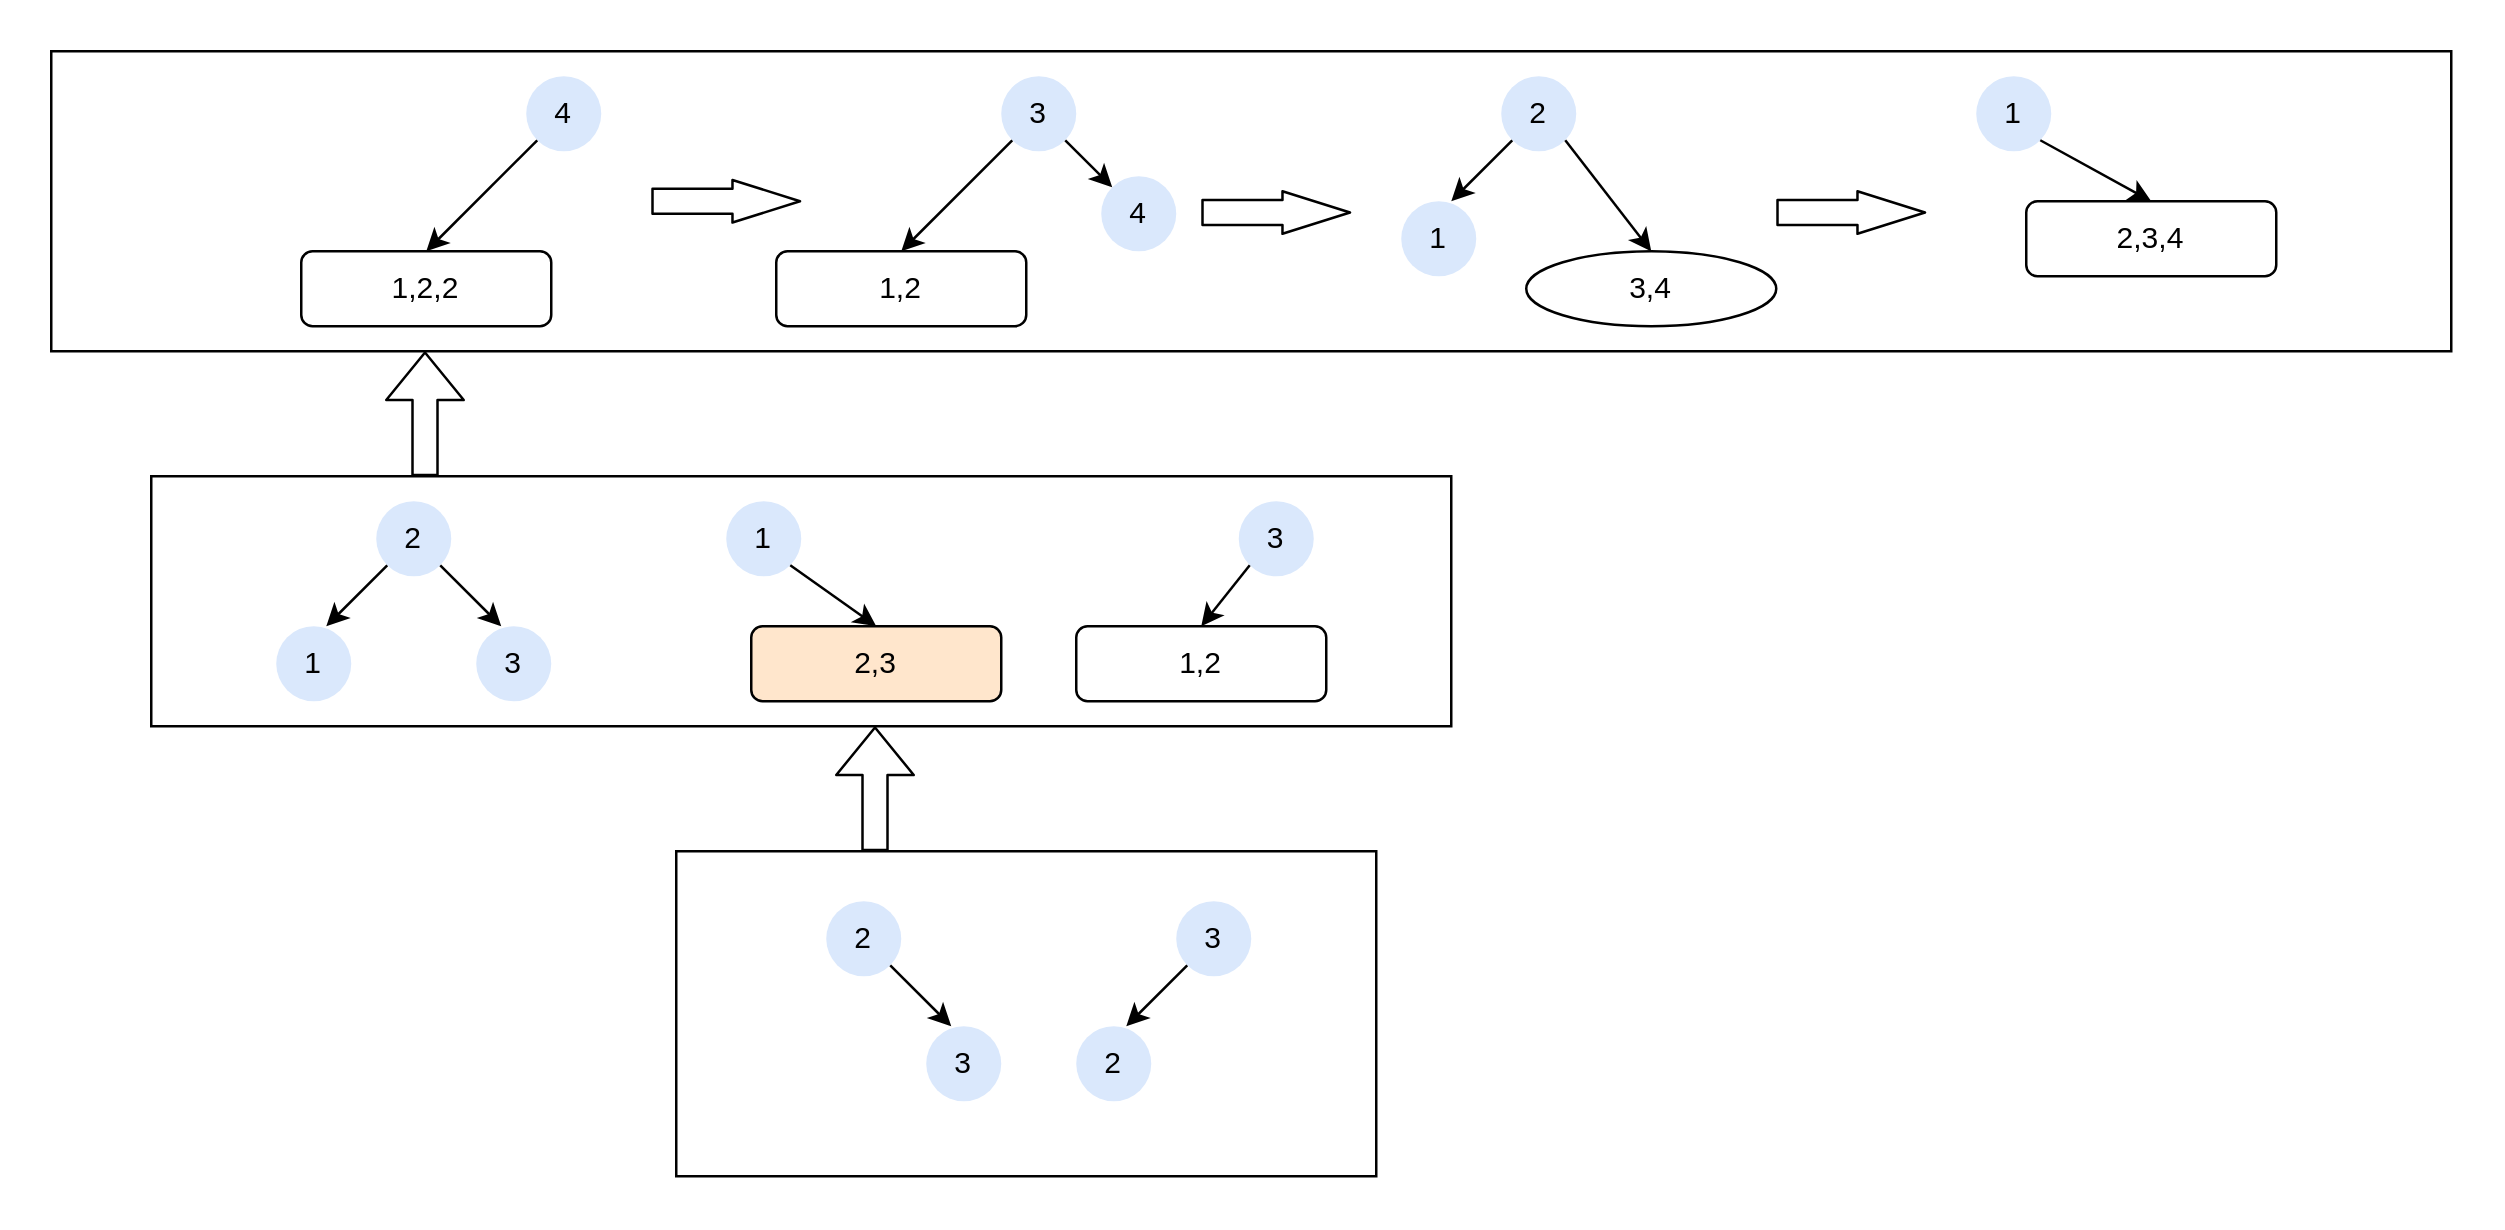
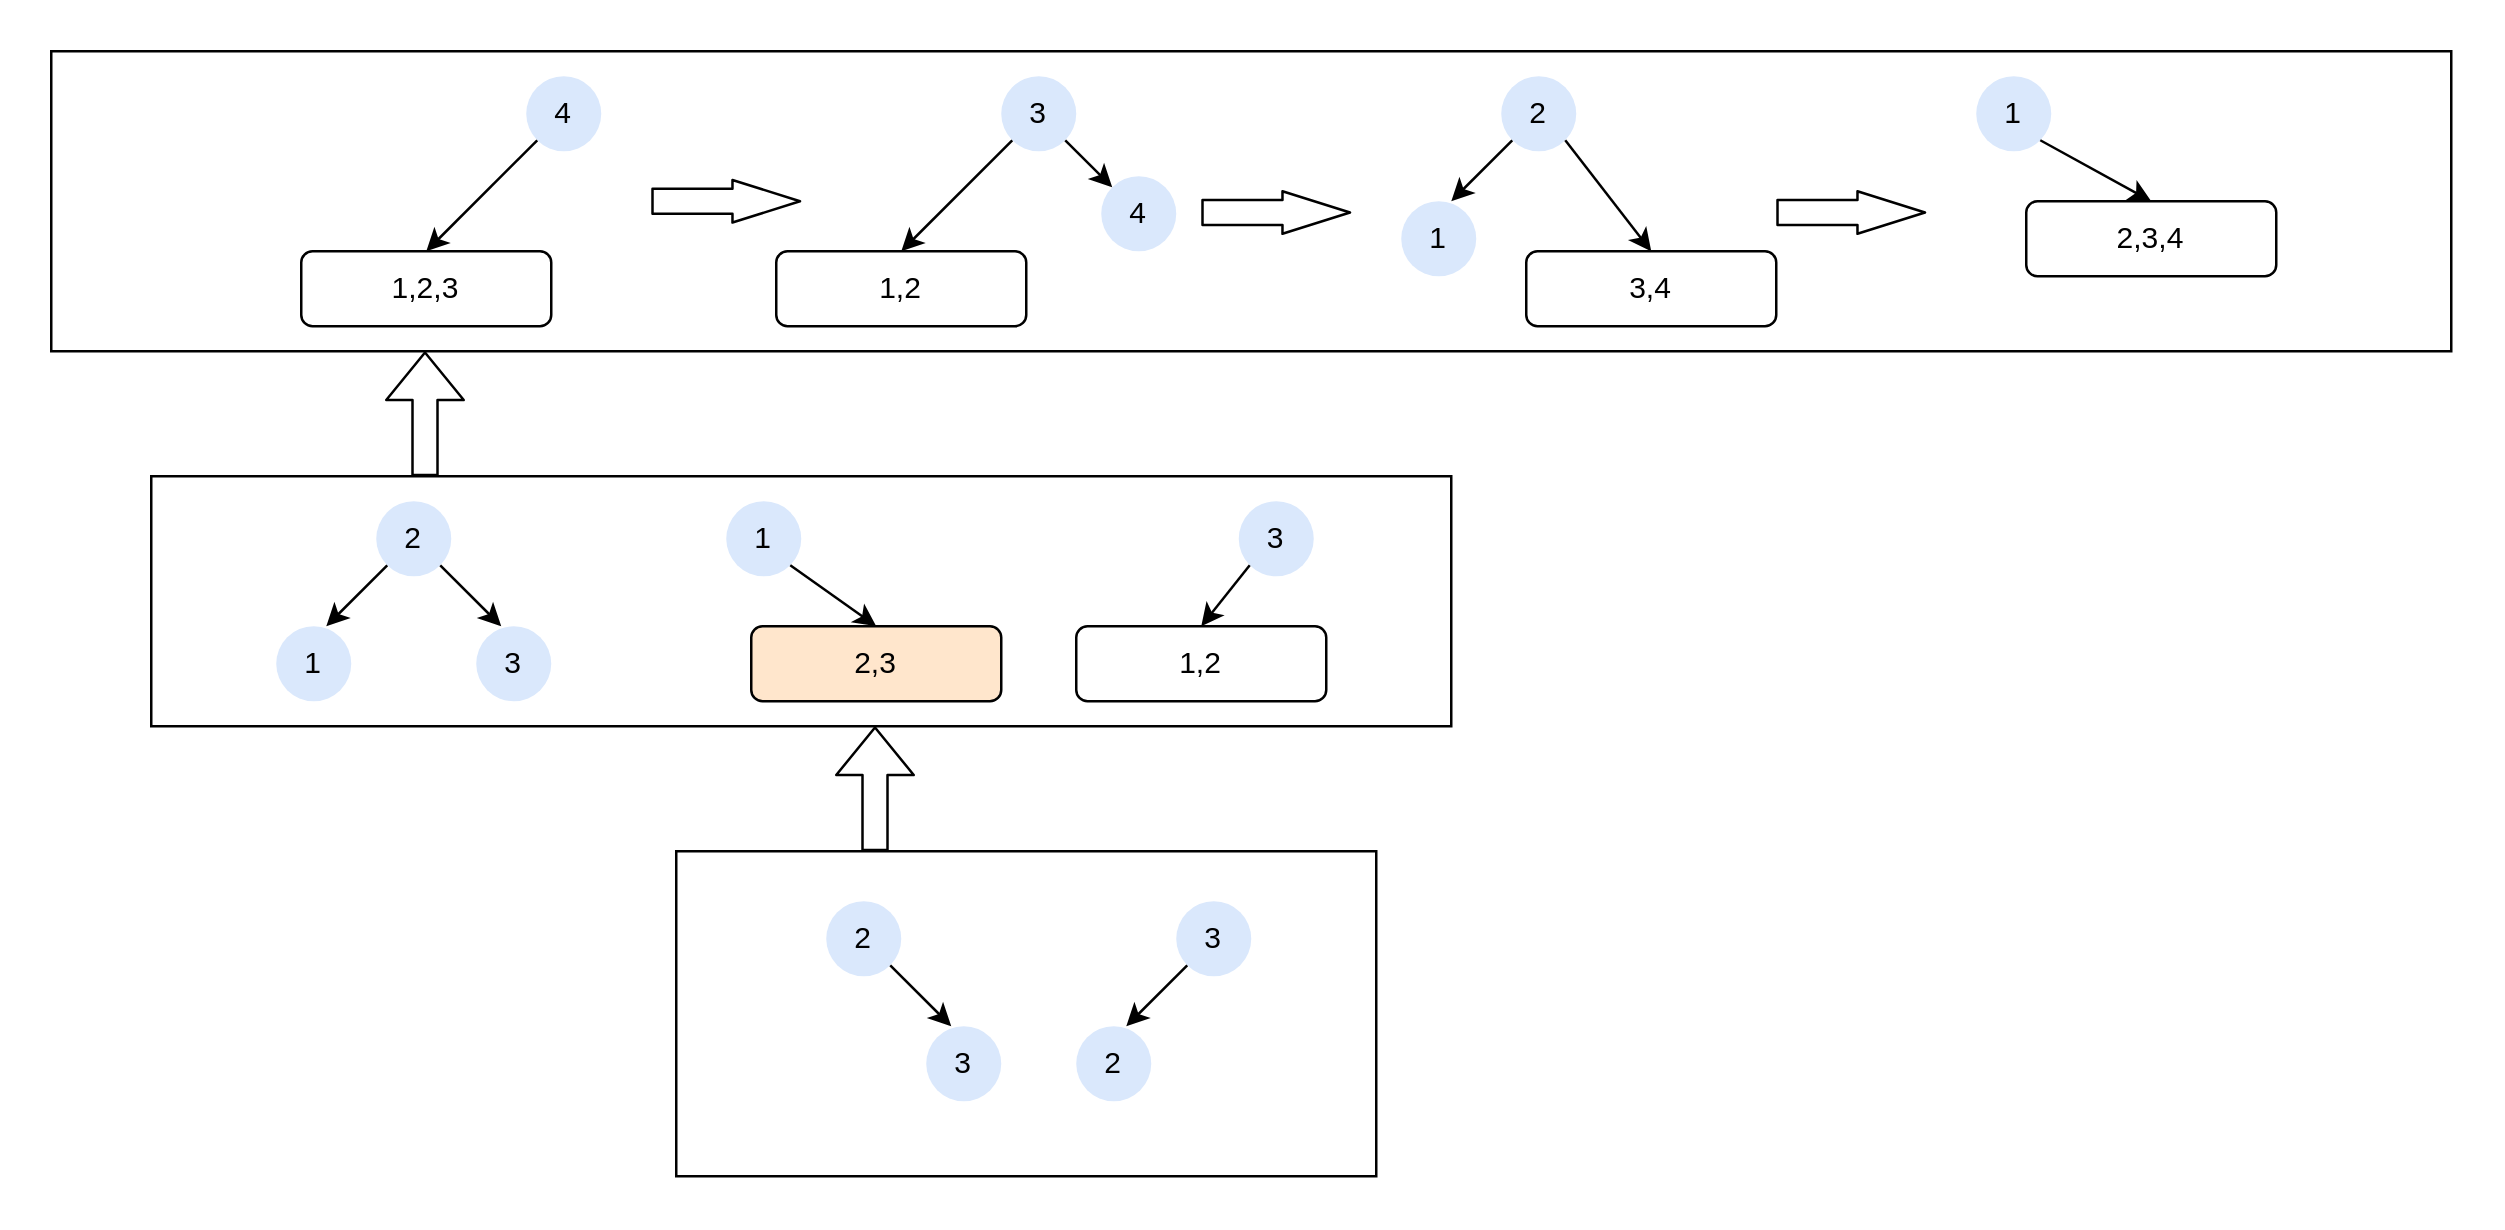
- <mxCell id="3" value="1,2,2" style="rounded=1;whiteSpace=wrap;html=1;" vertex="1" parent="1"><mxGeometry x="120" y="100" width="100" height="30" as="geometry" /></mxCell>
+ <mxCell id="3" value="1,2,3" style="rounded=1;whiteSpace=wrap;html=1;" vertex="1" parent="1"><mxGeometry x="120" y="100" width="100" height="30" as="geometry" /></mxCell>
- <mxCell id="16" value="3,4" style="ellipse;whiteSpace=wrap;html=1;" vertex="1" parent="1"><mxGeometry x="610" y="100" width="100" height="30" as="geometry" /></mxCell>
+ <mxCell id="16" value="3,4" style="rounded=1;whiteSpace=wrap;html=1;" vertex="1" parent="1"><mxGeometry x="610" y="100" width="100" height="30" as="geometry" /></mxCell>
